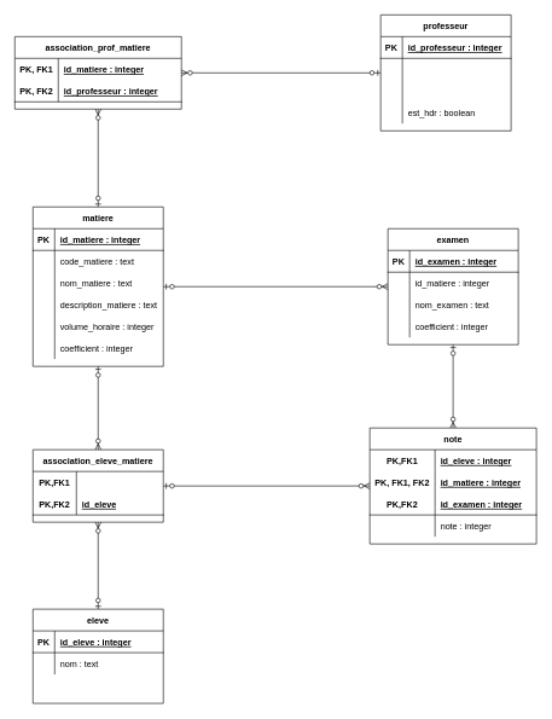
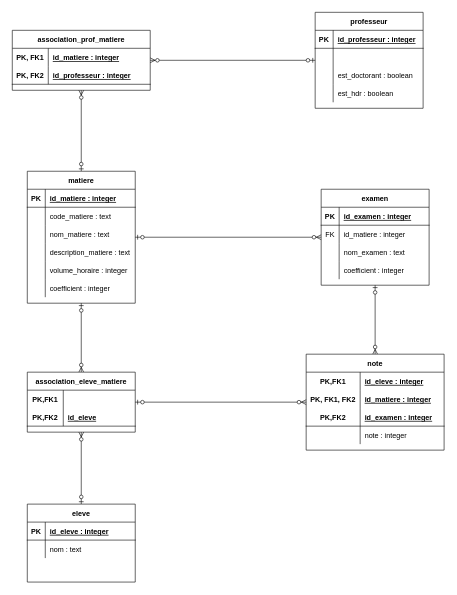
+ <mxCell id="56" value="est_doctorant : boolean" style="shape=partialRectangle;connectable=0;fillColor=none;top=0;left=0;bottom=0;right=0;align=left;spacingLeft=6;overflow=hidden;" parent="54" vertex="1"><mxGeometry x="30" width="150" height="30" as="geometry" /></mxCell>
+ <mxCell id="33" value="FK" style="shape=partialRectangle;connectable=0;fillColor=none;top=0;left=0;bottom=0;right=0;editable=1;overflow=hidden;" parent="32" vertex="1"><mxGeometry width="30" height="30" as="geometry" /></mxCell>
